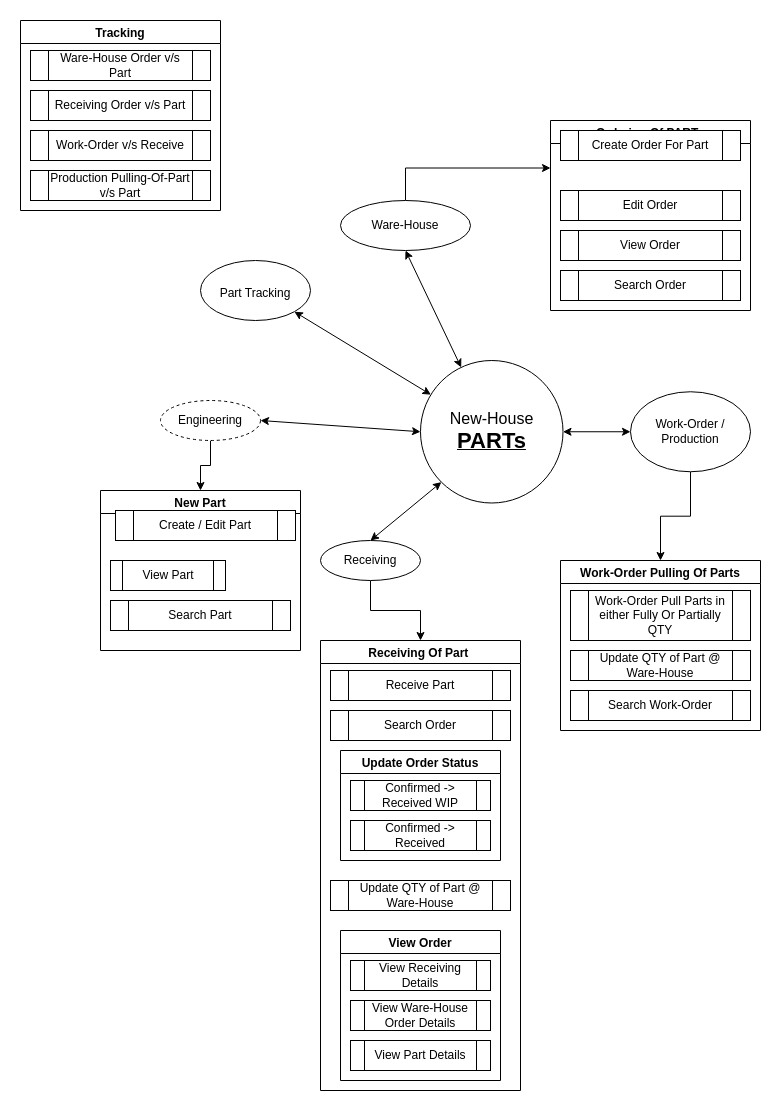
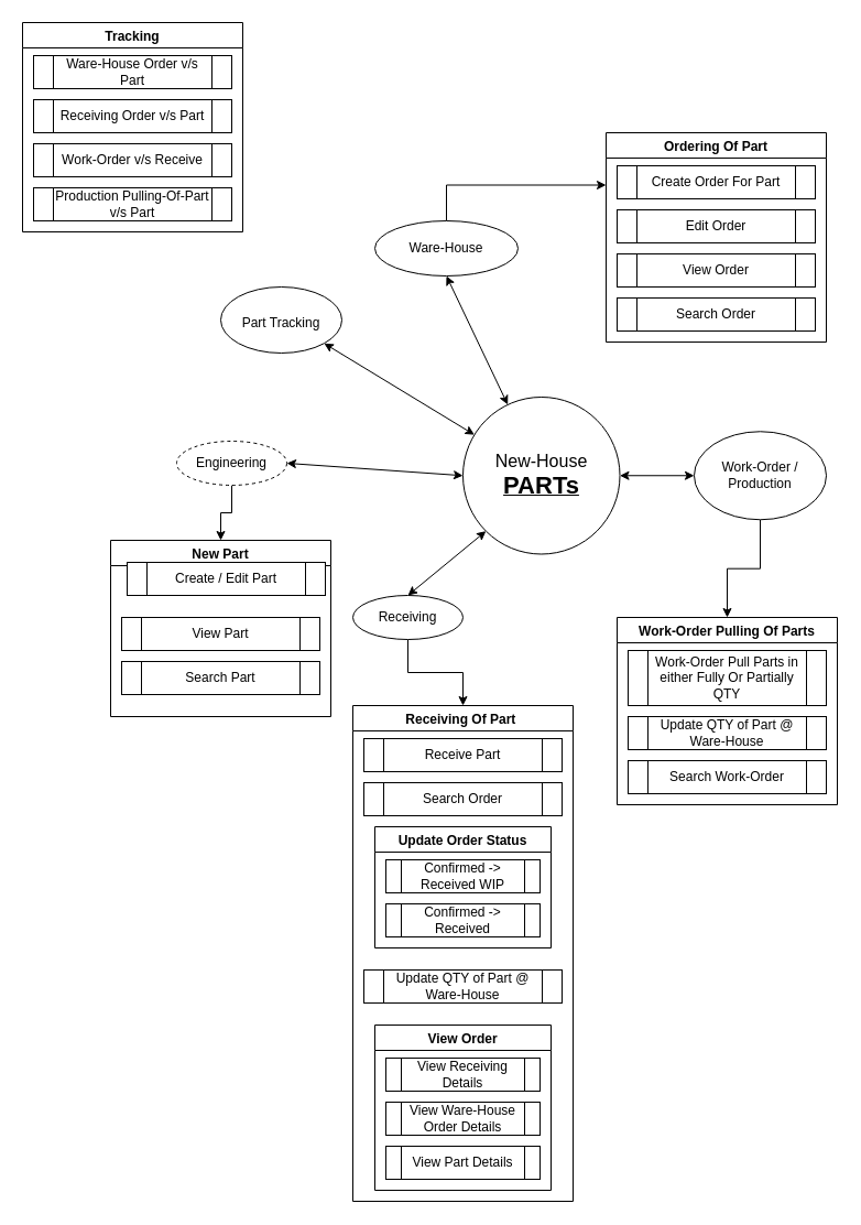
- <mxCell id="9" value="Ordering Of PARTs" style="swimlane;" vertex="1" parent="1"><mxGeometry x="550" y="120" width="200" height="190" as="geometry" /></mxCell>
+ <mxCell id="9" value="Ordering Of Part" style="swimlane;" vertex="1" parent="1"><mxGeometry x="550" y="120" width="200" height="190" as="geometry" /></mxCell>
- <mxCell id="10" value="Create Order For Part" style="shape=process;whiteSpace=wrap;html=1;backgroundOutline=1;" vertex="1" parent="9"><mxGeometry x="10" y="10" width="180" height="30" as="geometry" /></mxCell>
+ <mxCell id="10" value="Create Order For Part" style="shape=process;whiteSpace=wrap;html=1;backgroundOutline=1;" vertex="1" parent="9"><mxGeometry x="10" y="30" width="180" height="30" as="geometry" /></mxCell>
- <mxCell id="27" value="View Part" style="shape=process;whiteSpace=wrap;html=1;backgroundOutline=1;" vertex="1" parent="25"><mxGeometry x="10" y="70" width="115" height="30" as="geometry" /></mxCell>
+ <mxCell id="27" value="View Part" style="shape=process;whiteSpace=wrap;html=1;backgroundOutline=1;" vertex="1" parent="25"><mxGeometry x="10" y="70" width="180" height="30" as="geometry" /></mxCell>
